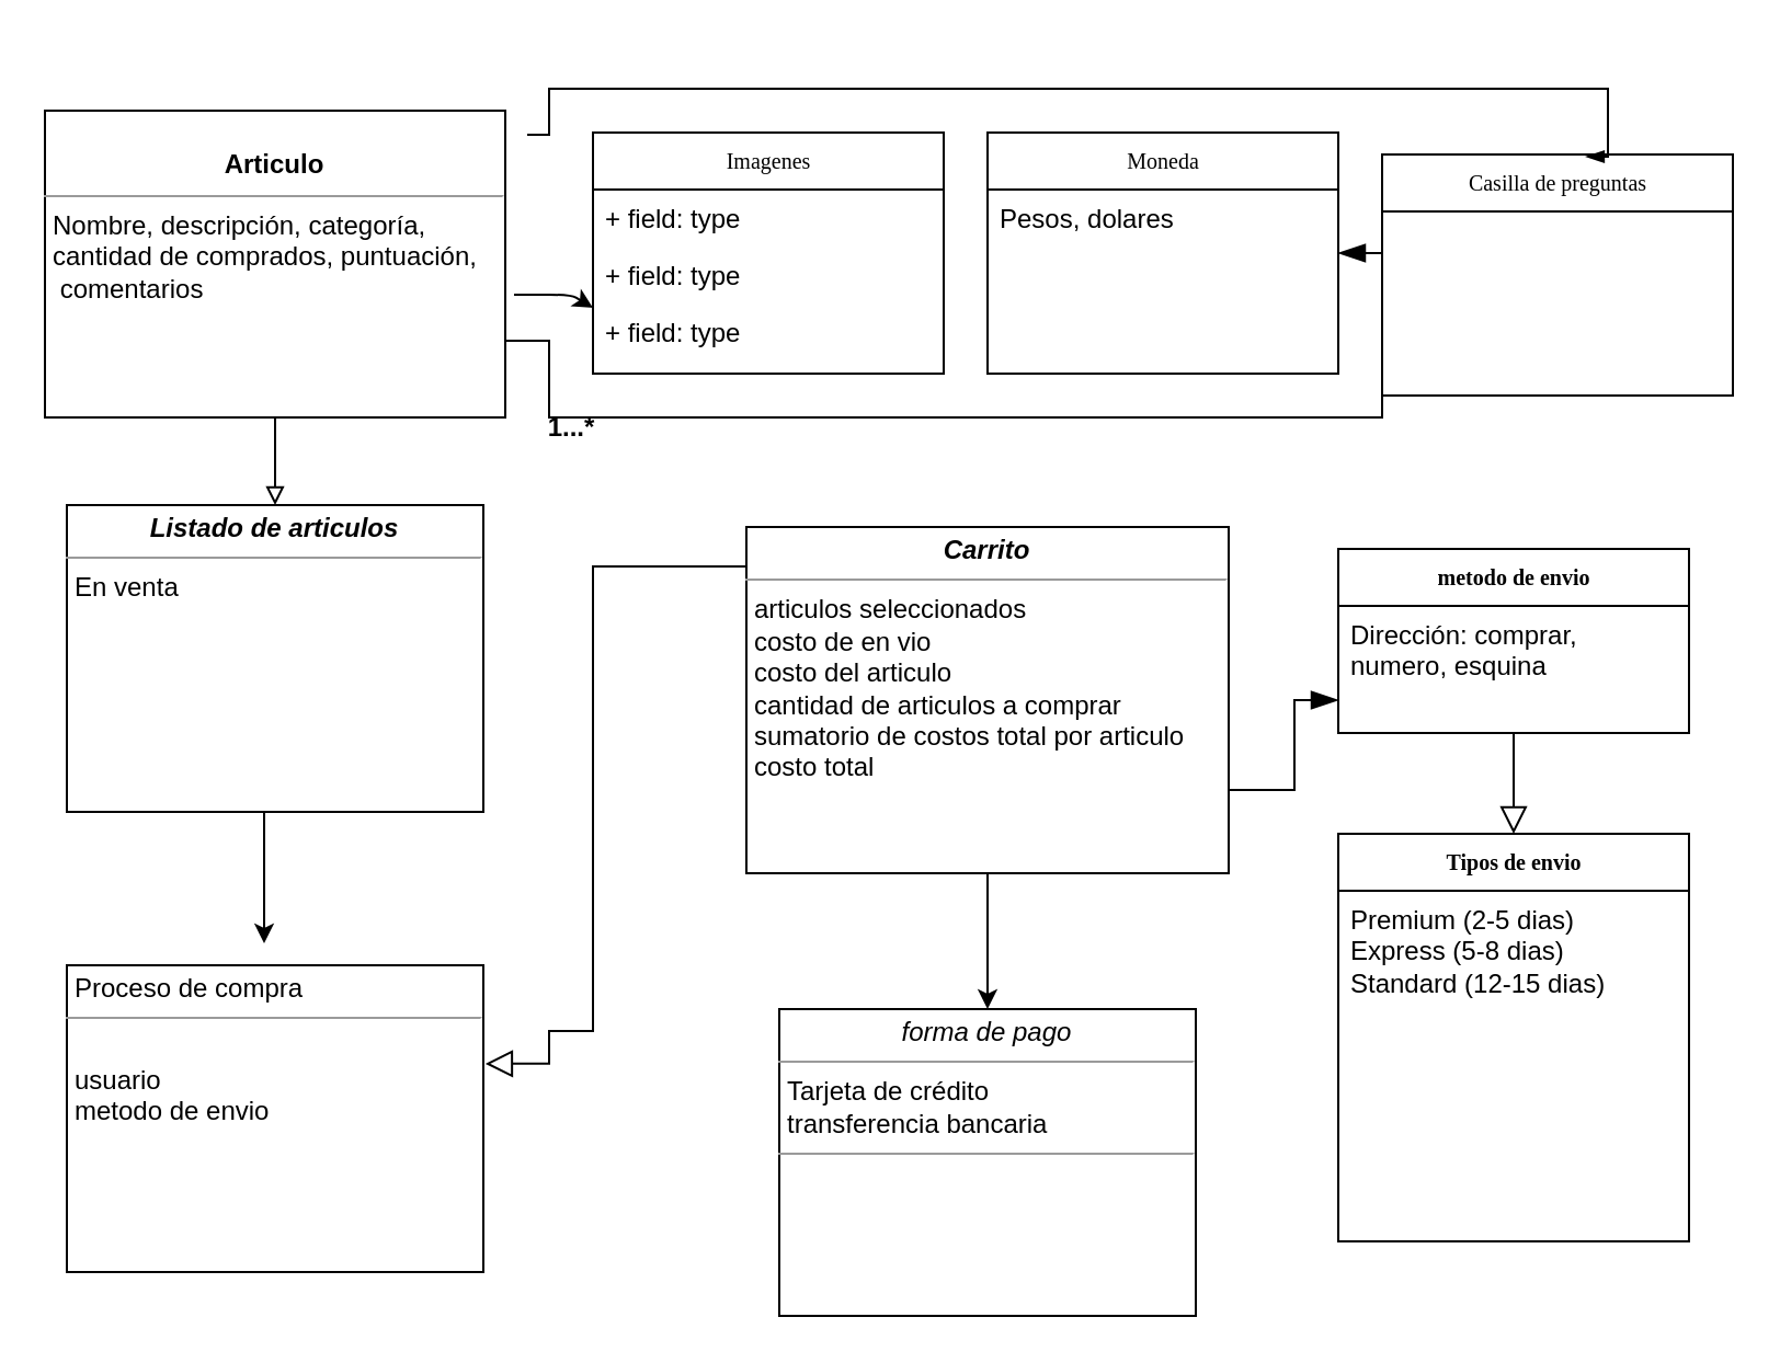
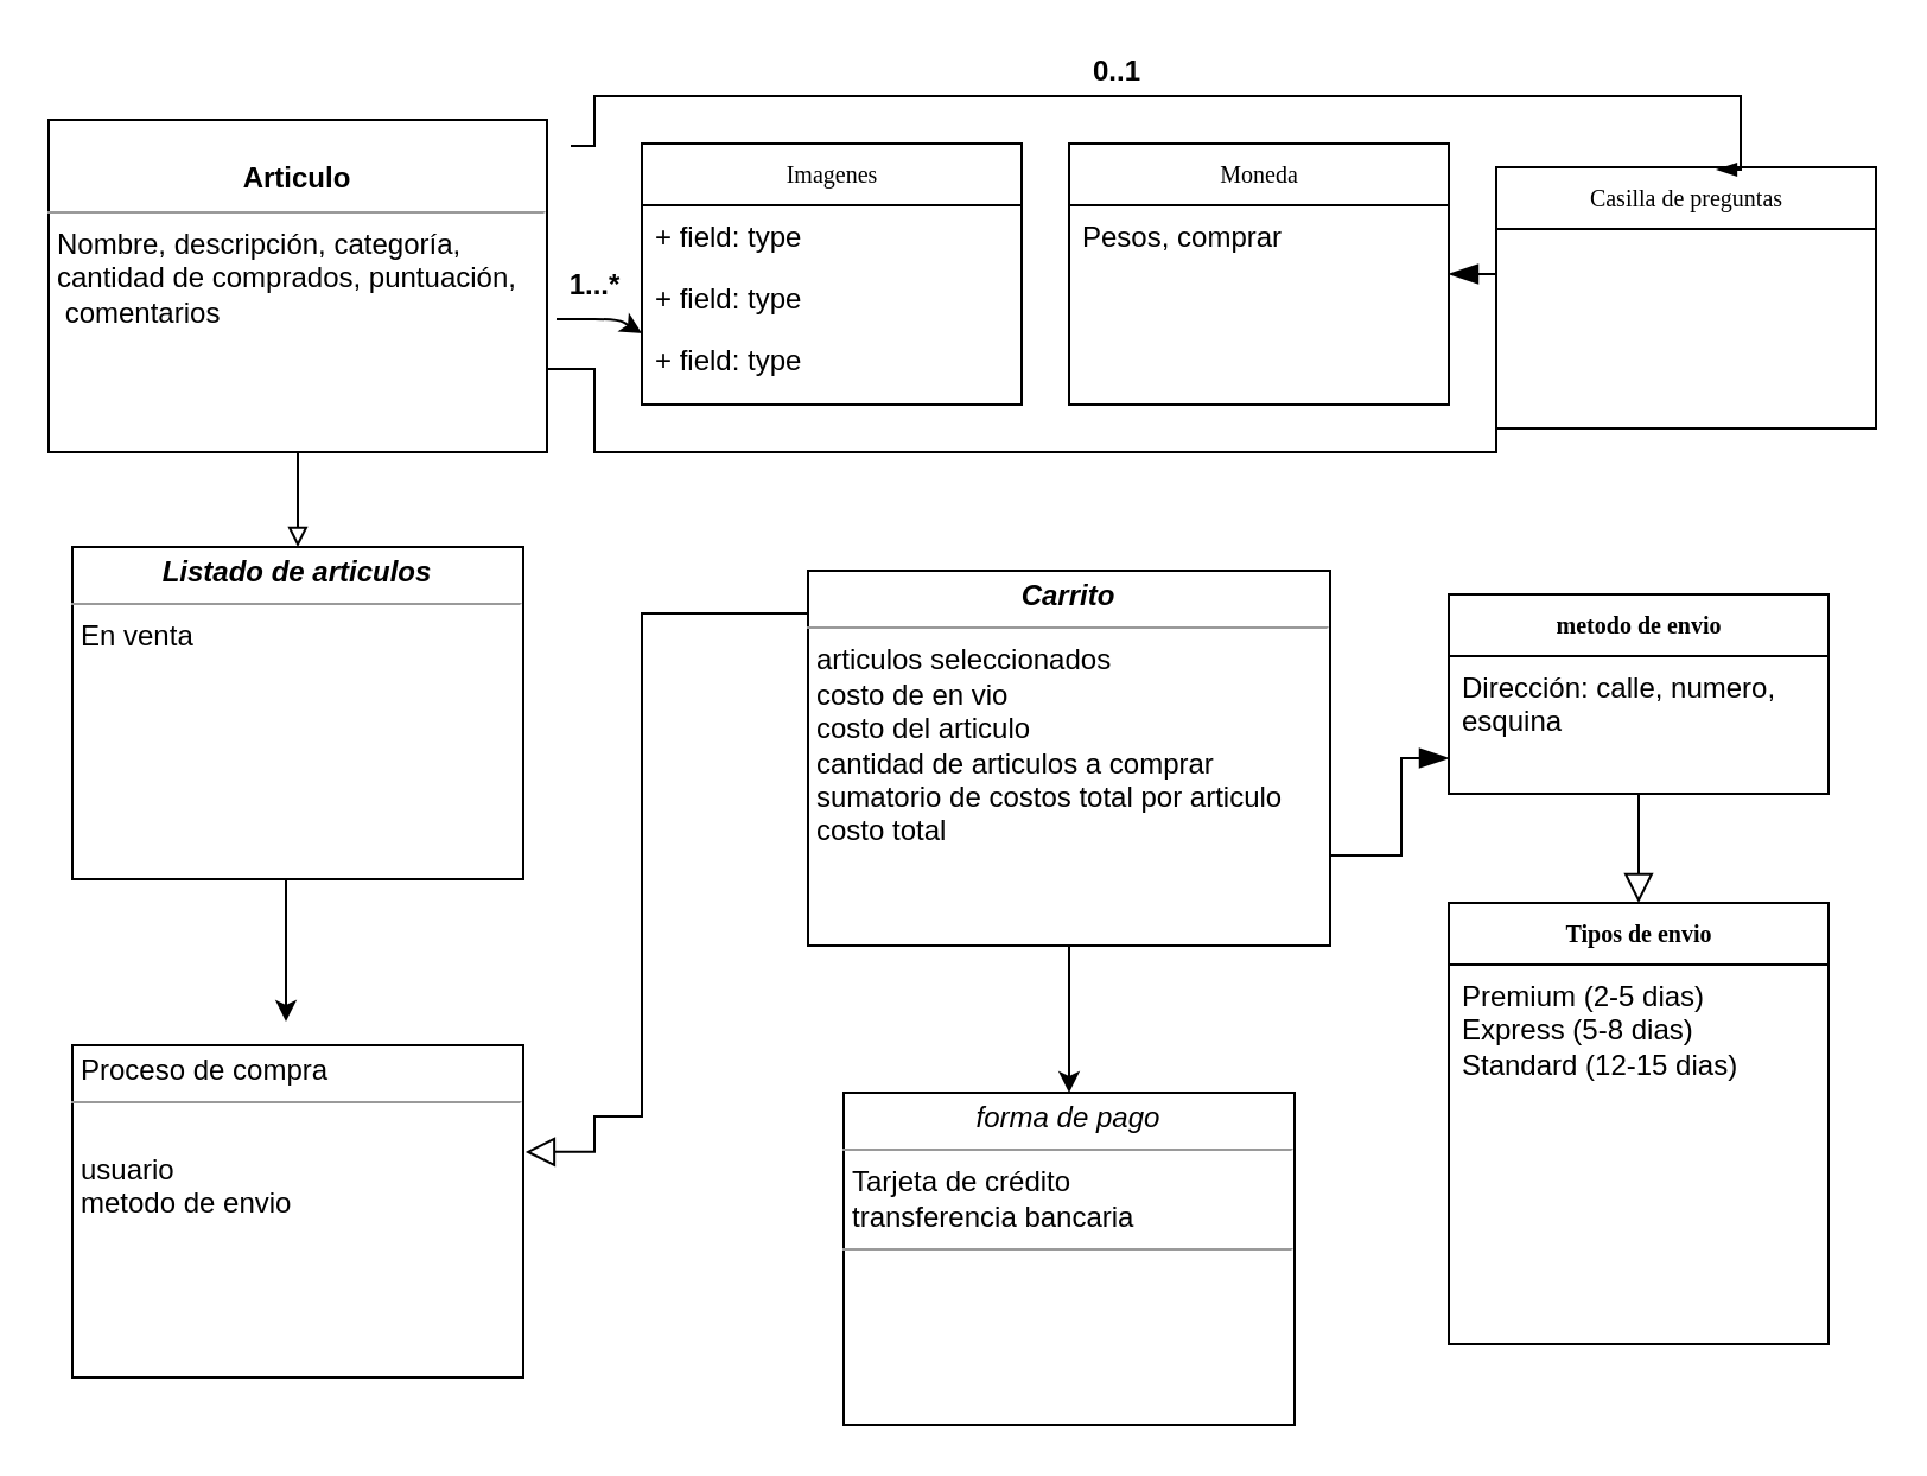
+ <mxCell id="27" value="&lt;b&gt;0..1&lt;/b&gt;" style="text;html=1;resizable=0;autosize=1;align=center;verticalAlign=middle;points=[];fillColor=none;strokeColor=none;rounded=0;" parent="1" vertex="1"><mxGeometry x="450" y="20" width="40" height="20" as="geometry" /></mxCell>
- <mxCell id="11" value="Pesos, dolares" style="text;html=1;strokeColor=none;fillColor=none;align=left;verticalAlign=top;spacingLeft=4;spacingRight=4;whiteSpace=wrap;overflow=hidden;rotatable=0;points=[[0,0.5],[1,0.5]];portConstraint=eastwest;" parent="10" vertex="1"><mxGeometry y="26" width="160" height="26" as="geometry" /></mxCell>
+ <mxCell id="11" value="Pesos, comprar" style="text;html=1;strokeColor=none;fillColor=none;align=left;verticalAlign=top;spacingLeft=4;spacingRight=4;whiteSpace=wrap;overflow=hidden;rotatable=0;points=[[0,0.5],[1,0.5]];portConstraint=eastwest;" parent="10" vertex="1"><mxGeometry y="26" width="160" height="26" as="geometry" /></mxCell>
- <mxCell id="26" value="&lt;b&gt;1...*&lt;/b&gt;" style="text;html=1;resizable=0;autosize=1;align=center;verticalAlign=middle;points=[];fillColor=none;strokeColor=none;rounded=0;" parent="1" vertex="1"><mxGeometry x="240" y="185" width="40" height="20" as="geometry" /></mxCell>
+ <mxCell id="26" value="&lt;b&gt;1...*&lt;/b&gt;" style="text;html=1;resizable=0;autosize=1;align=center;verticalAlign=middle;points=[];fillColor=none;strokeColor=none;rounded=0;" parent="1" vertex="1"><mxGeometry x="230" y="110" width="40" height="20" as="geometry" /></mxCell>
- <mxCell id="14" value="Dirección: comprar, numero, esquina" style="text;html=1;strokeColor=none;fillColor=none;align=left;verticalAlign=top;spacingLeft=4;spacingRight=4;whiteSpace=wrap;overflow=hidden;rotatable=0;points=[[0,0.5],[1,0.5]];portConstraint=eastwest;" parent="13" vertex="1"><mxGeometry y="26" width="160" height="44" as="geometry" /></mxCell>
+ <mxCell id="14" value="Dirección: calle, numero, esquina" style="text;html=1;strokeColor=none;fillColor=none;align=left;verticalAlign=top;spacingLeft=4;spacingRight=4;whiteSpace=wrap;overflow=hidden;rotatable=0;points=[[0,0.5],[1,0.5]];portConstraint=eastwest;" parent="13" vertex="1"><mxGeometry y="26" width="160" height="44" as="geometry" /></mxCell>
